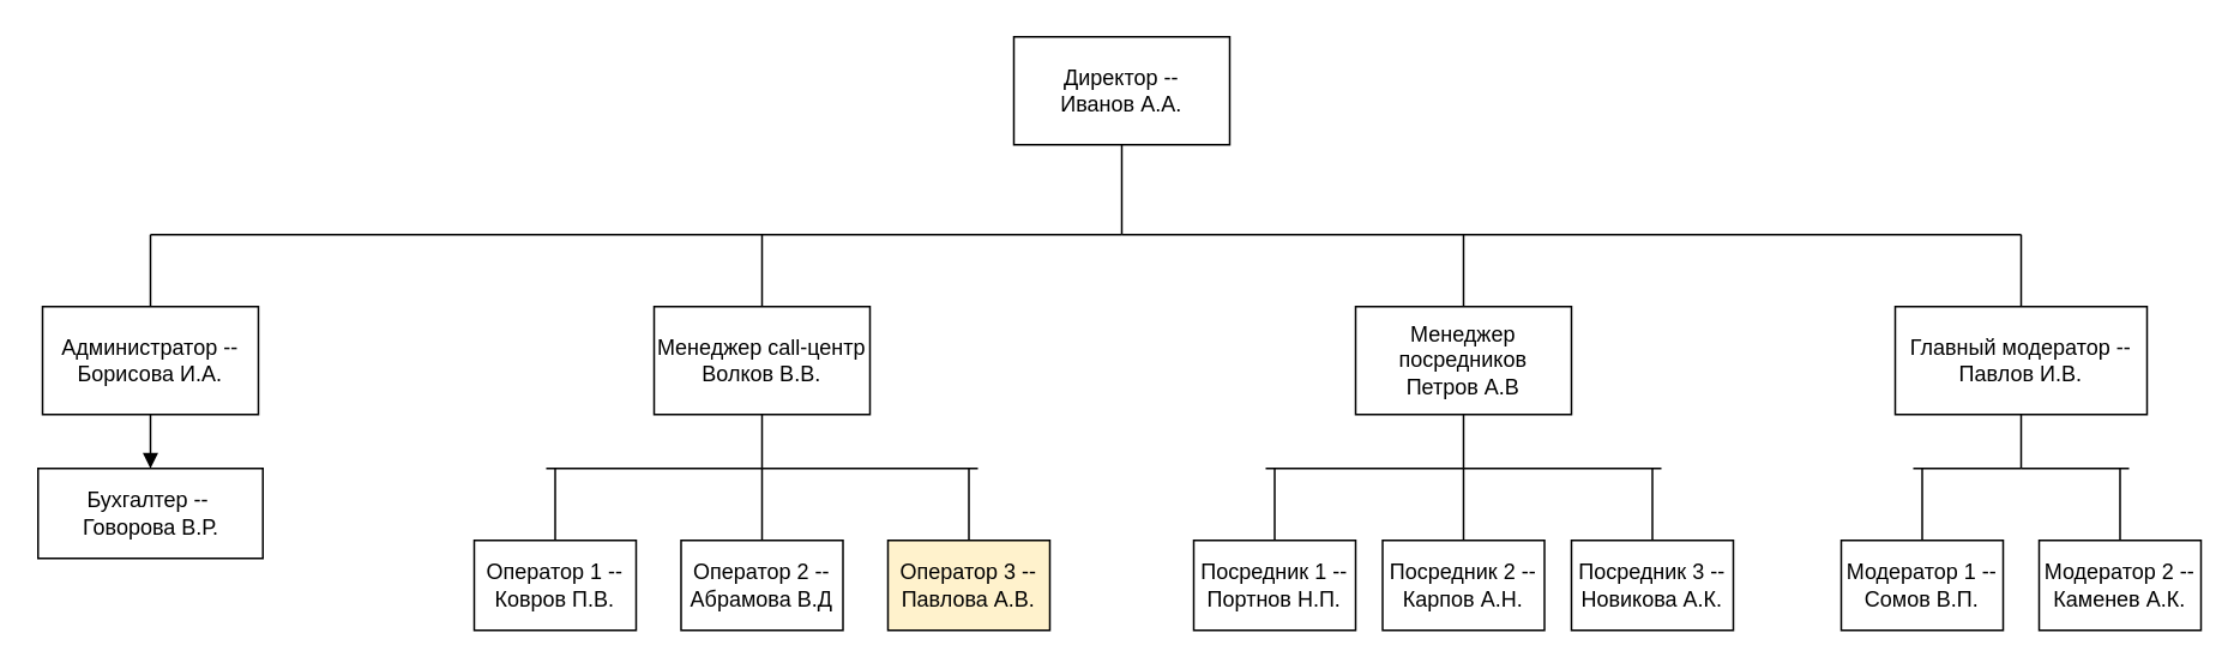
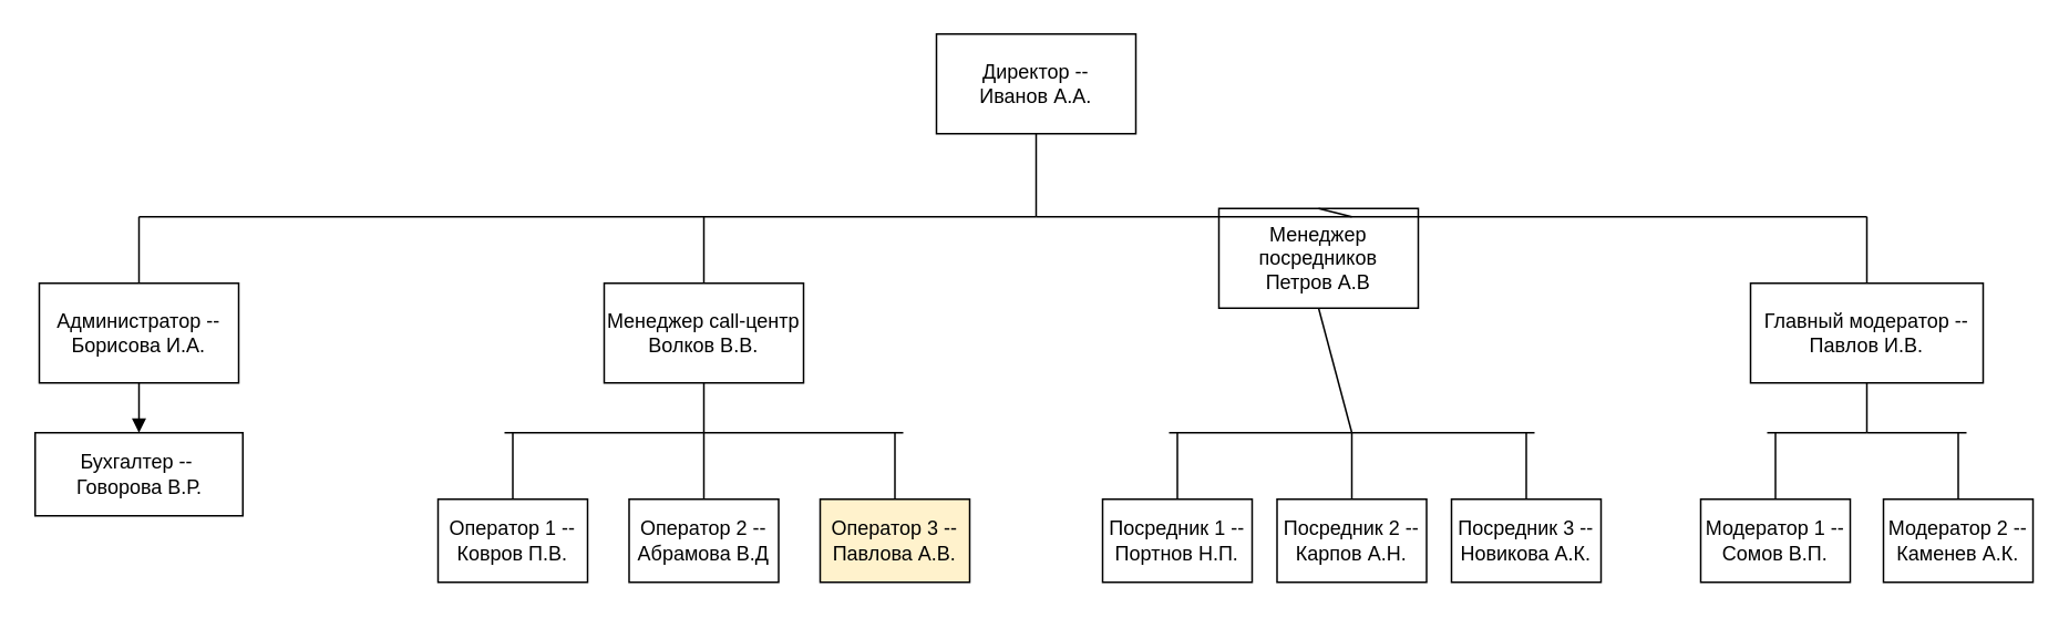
- <mxCell id="5" value="Менеджер посредников&lt;br&gt;Петров А.В" style="rounded=0;whiteSpace=wrap;html=1;" vertex="1" parent="1"><mxGeometry x="753" y="170" width="120" height="60" as="geometry" /></mxCell>
+ <mxCell id="5" value="Менеджер посредников&lt;br&gt;Петров А.В" style="rounded=0;whiteSpace=wrap;html=1;" vertex="1" parent="1"><mxGeometry x="733" y="125" width="120" height="60" as="geometry" /></mxCell>
